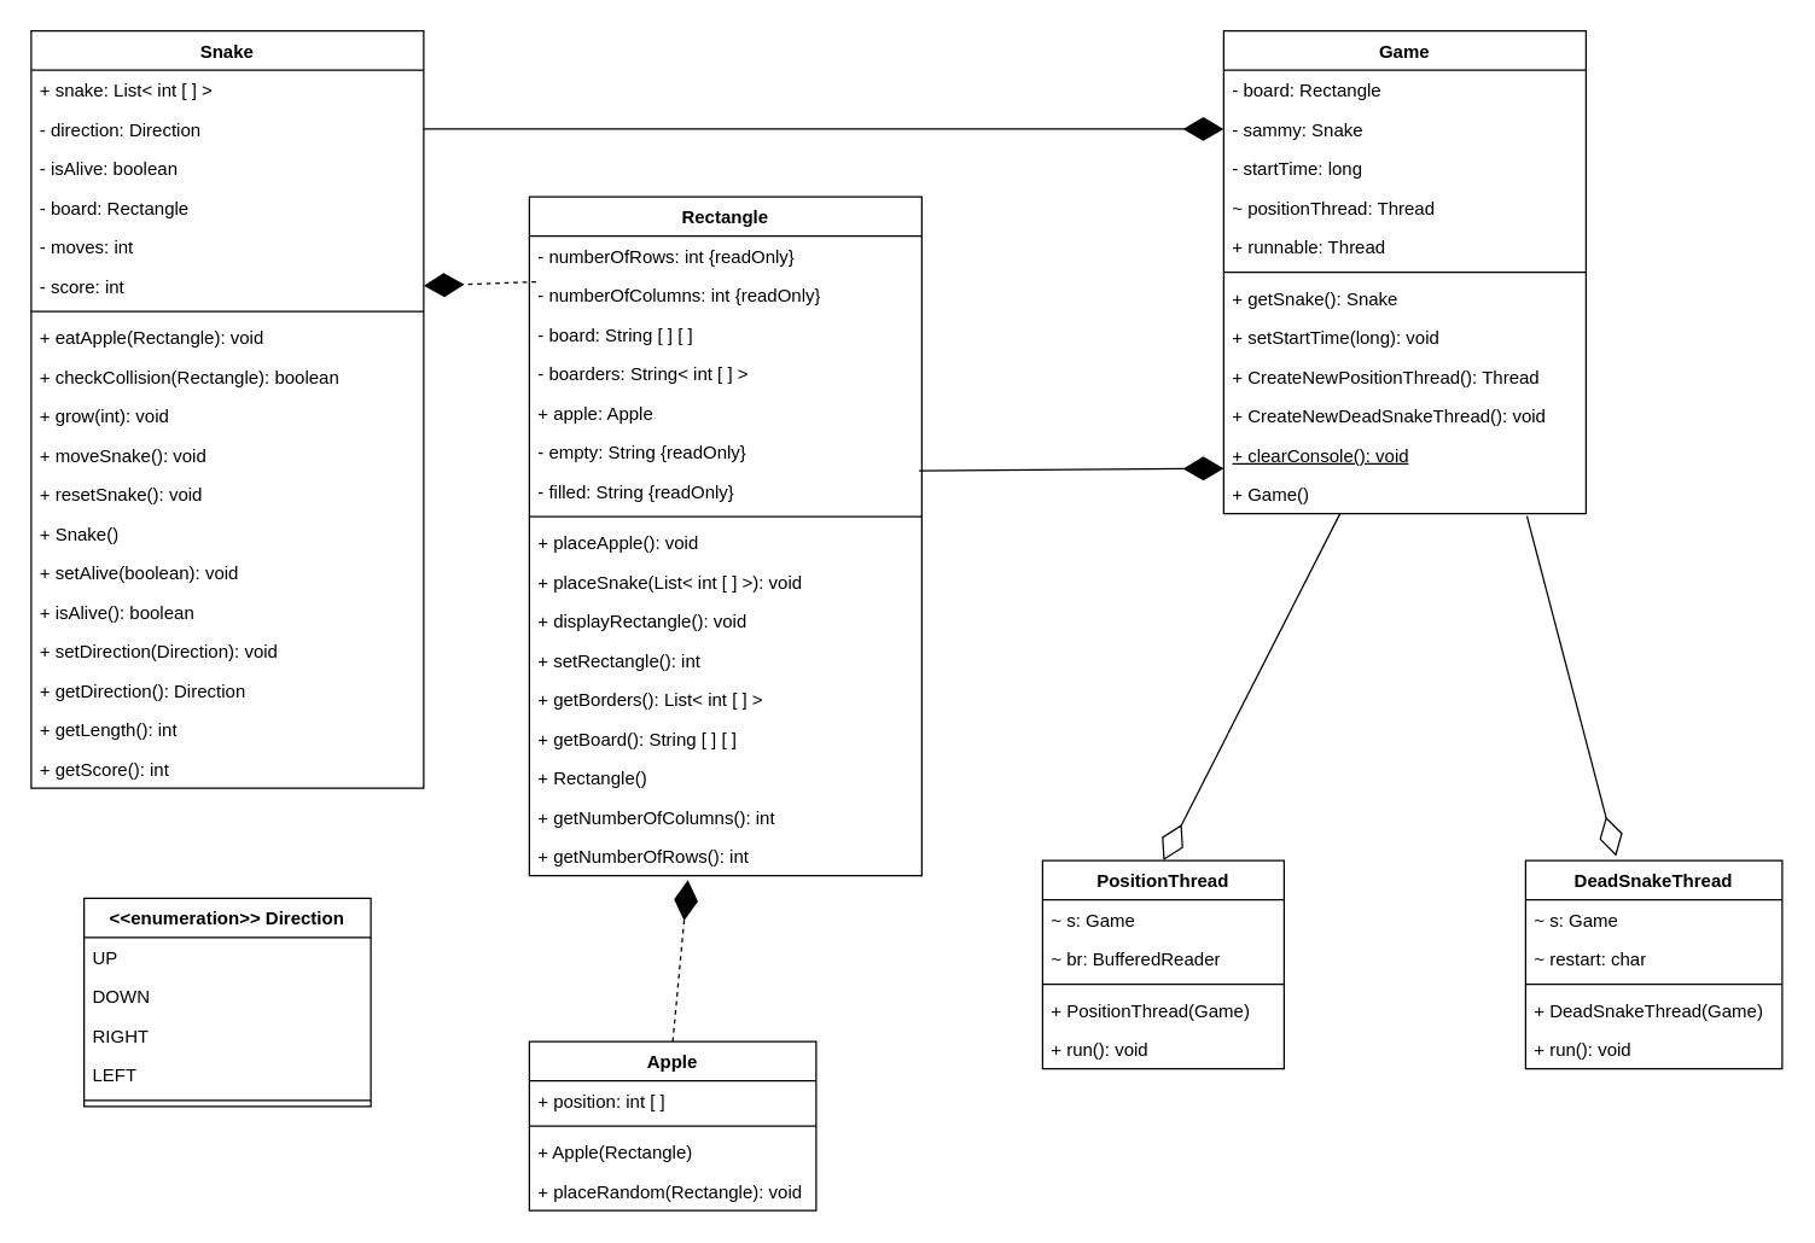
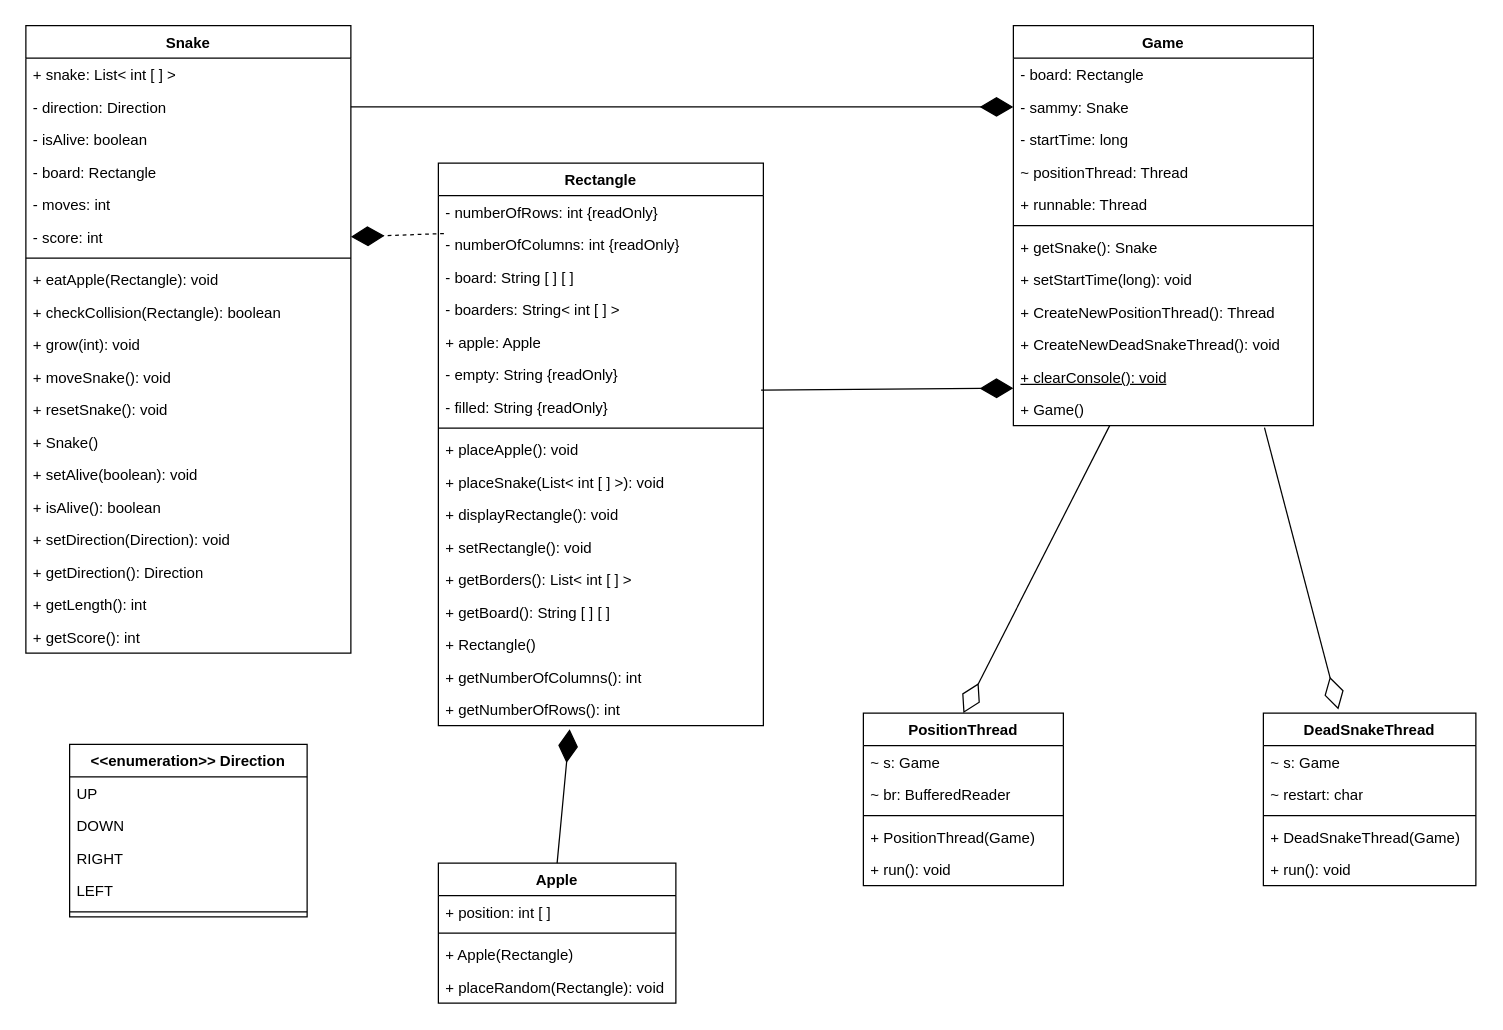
- <mxCell id="40" value="+ setRectangle(): int" style="text;strokeColor=none;fillColor=none;align=left;verticalAlign=top;spacingLeft=4;spacingRight=4;overflow=hidden;rotatable=0;points=[[0,0.5],[1,0.5]];portConstraint=eastwest;whiteSpace=wrap;html=1;" parent="28" vertex="1"><mxGeometry y="294" width="260" height="26" as="geometry" /></mxCell>
+ <mxCell id="40" value="+ setRectangle(): void" style="text;strokeColor=none;fillColor=none;align=left;verticalAlign=top;spacingLeft=4;spacingRight=4;overflow=hidden;rotatable=0;points=[[0,0.5],[1,0.5]];portConstraint=eastwest;whiteSpace=wrap;html=1;" parent="28" vertex="1"><mxGeometry y="294" width="260" height="26" as="geometry" /></mxCell>
- <mxCell id="63" value="" style="endArrow=diamondThin;endFill=1;endSize=24;html=1;rounded=0;entryX=0.404;entryY=1.115;entryDx=0;entryDy=0;entryPerimeter=0;exitX=0.5;exitY=0;exitDx=0;exitDy=0;dashed=1;" parent="1" source="58" target="45" edge="1"><mxGeometry width="160" relative="1" as="geometry"><mxPoint x="450" y="630" as="sourcePoint" /><mxPoint x="570" y="430" as="targetPoint" /></mxGeometry></mxCell>
+ <mxCell id="63" value="" style="endArrow=diamondThin;endFill=1;endSize=24;html=1;rounded=0;entryX=0.404;entryY=1.115;entryDx=0;entryDy=0;entryPerimeter=0;exitX=0.5;exitY=0;exitDx=0;exitDy=0;" parent="1" source="58" target="45" edge="1"><mxGeometry width="160" relative="1" as="geometry"><mxPoint x="450" y="630" as="sourcePoint" /><mxPoint x="570" y="430" as="targetPoint" /></mxGeometry></mxCell>
